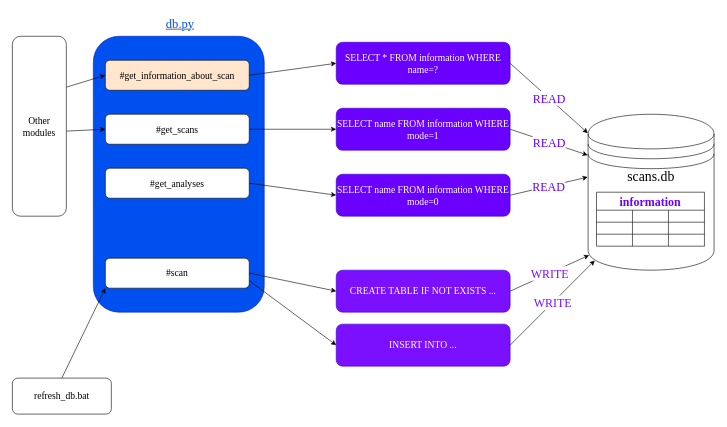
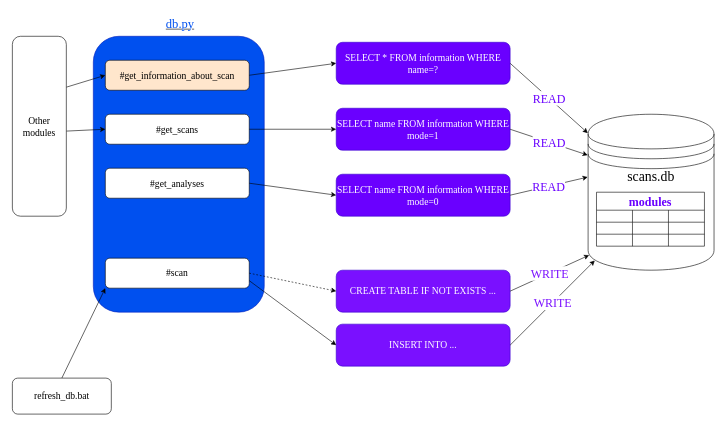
- <mxCell id="29" value="information" style="shape=table;startSize=30;container=1;collapsible=0;childLayout=tableLayout;fontStyle=1;align=center;fontFamily=Consolas;fontSource=https%3A%2F%2Ffonts.googleapis.com%2Fcss%3Ffamily%3DConsolas;fontSize=20;fontColor=#6a00ff;" vertex="1" parent="1"><mxGeometry x="994" y="320" width="180" height="90" as="geometry" /></mxCell>
+ <mxCell id="29" value="modules" style="shape=table;startSize=30;container=1;collapsible=0;childLayout=tableLayout;fontStyle=1;align=center;fontFamily=Consolas;fontSource=https%3A%2F%2Ffonts.googleapis.com%2Fcss%3Ffamily%3DConsolas;fontSize=20;fontColor=#6a00ff;" vertex="1" parent="1"><mxGeometry x="994" y="320" width="180" height="90" as="geometry" /></mxCell>
- <mxCell id="22" value="" style="endArrow=classic;html=1;fontFamily=Consolas;fontSource=https%3A%2F%2Ffonts.googleapis.com%2Fcss%3Ffamily%3DConsolas;fontSize=20;fontColor=#6a00ff;exitX=1;exitY=0.5;exitDx=0;exitDy=0;entryX=0;entryY=0.5;entryDx=0;entryDy=0;" edge="1" parent="1" source="6" target="20"><mxGeometry width="50" height="50" relative="1" as="geometry"><mxPoint x="480" y="500" as="sourcePoint" /><mxPoint x="530" y="450" as="targetPoint" /></mxGeometry></mxCell>
+ <mxCell id="22" value="" style="endArrow=classic;html=1;fontFamily=Consolas;fontSource=https%3A%2F%2Ffonts.googleapis.com%2Fcss%3Ffamily%3DConsolas;fontSize=20;fontColor=#6a00ff;exitX=1;exitY=0.5;exitDx=0;exitDy=0;entryX=0;entryY=0.5;entryDx=0;entryDy=0;dashed=1;" edge="1" parent="1" source="6" target="20"><mxGeometry width="50" height="50" relative="1" as="geometry"><mxPoint x="480" y="500" as="sourcePoint" /><mxPoint x="530" y="450" as="targetPoint" /></mxGeometry></mxCell>
